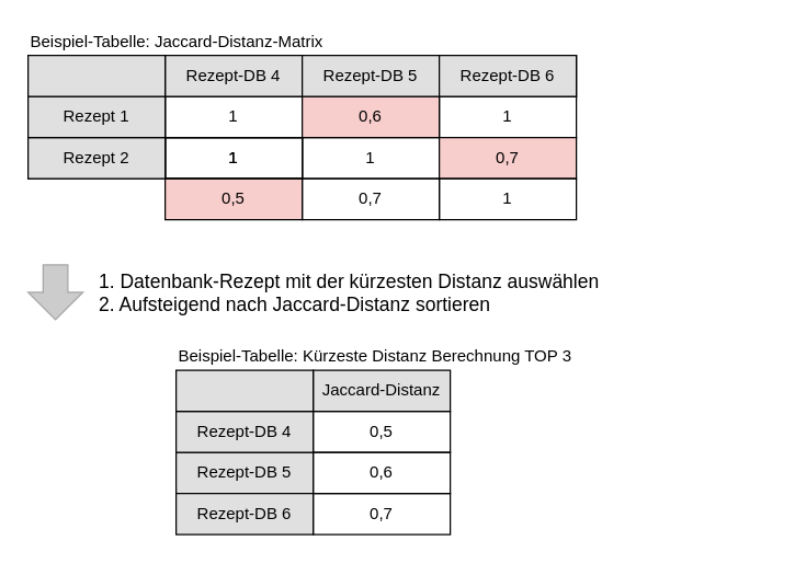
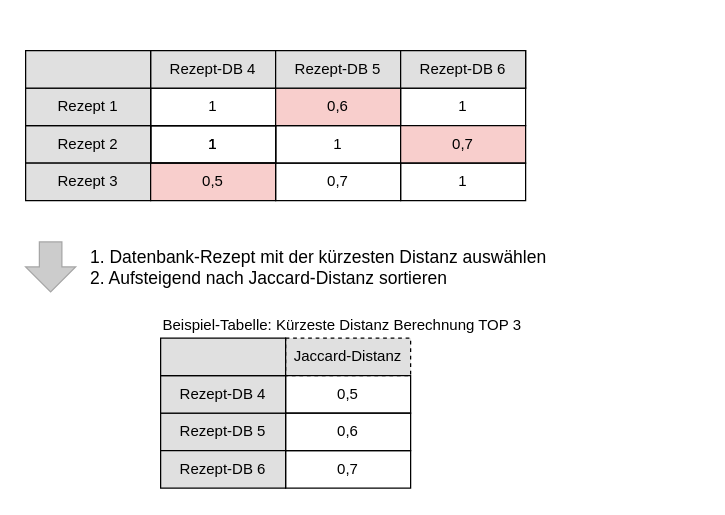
- <mxCell id="36" value="Beispiel-Tabelle: Jaccard-Distanz-Matrix " style="text;html=1;strokeColor=none;fillColor=none;align=left;verticalAlign=middle;whiteSpace=wrap;rounded=0;glass=0;fontSize=12;" vertex="1" parent="1"><mxGeometry x="20" y="20" width="280" height="20" as="geometry" /></mxCell>
+ <mxCell id="25" value="Rezept 3" style="whiteSpace=wrap;html=1;glass=0;strokeColor=#000000;fillColor=#E0E0E0;gradientColor=none;fontSize=12;align=center;" vertex="1" parent="1"><mxGeometry x="20" y="130" width="100" height="30" as="geometry" /></mxCell>
- <mxCell id="3" value="Jaccard-Distanz" style="whiteSpace=wrap;html=1;glass=0;strokeColor=#000000;fillColor=#E0E0E0;gradientColor=none;fontSize=12;align=center;" vertex="1" parent="1"><mxGeometry x="228" y="270" width="100" height="30" as="geometry" /></mxCell>
+ <mxCell id="3" value="Jaccard-Distanz" style="whiteSpace=wrap;html=1;glass=0;strokeColor=#000000;fillColor=#E0E0E0;gradientColor=none;fontSize=12;align=center;dashed=1;" vertex="1" parent="1"><mxGeometry x="228" y="270" width="100" height="30" as="geometry" /></mxCell>
